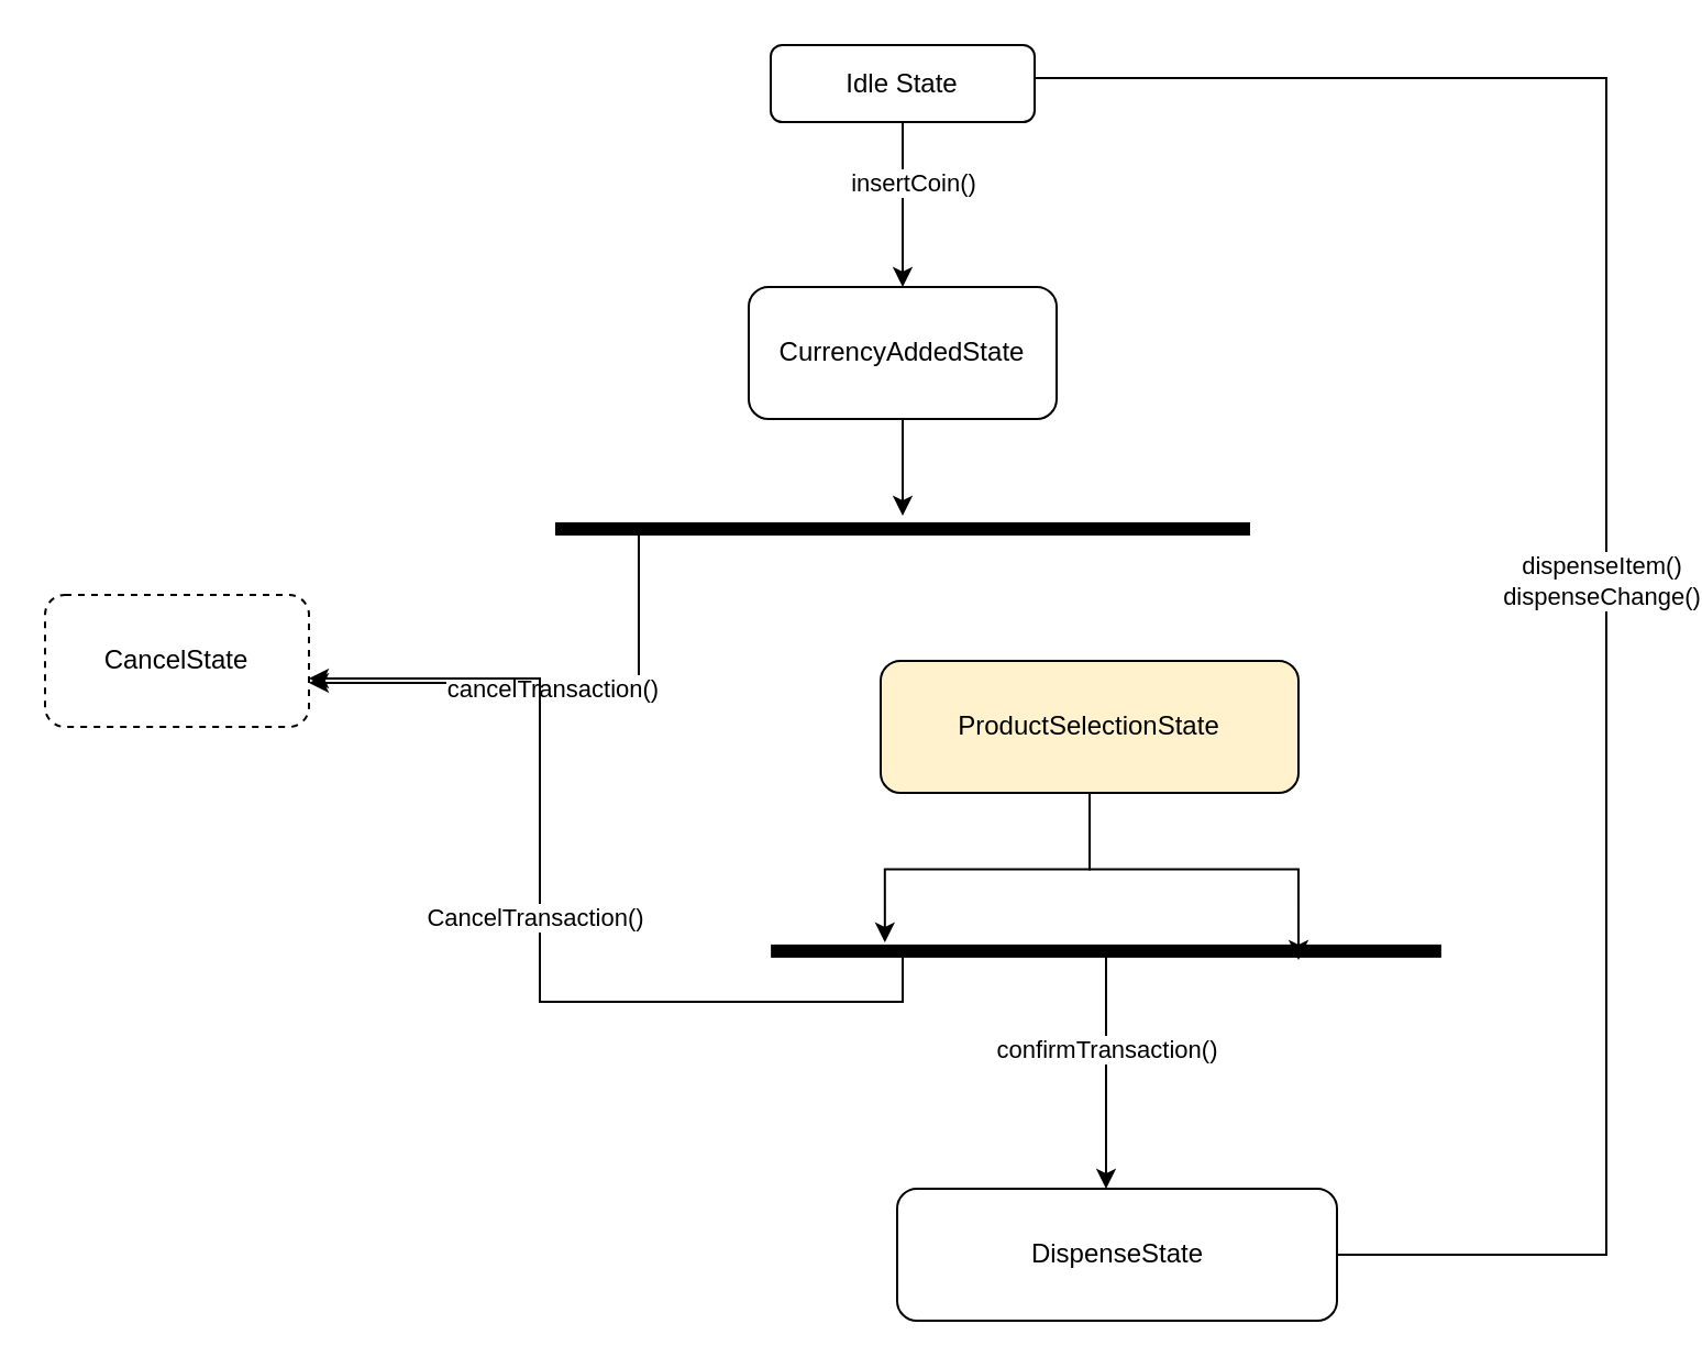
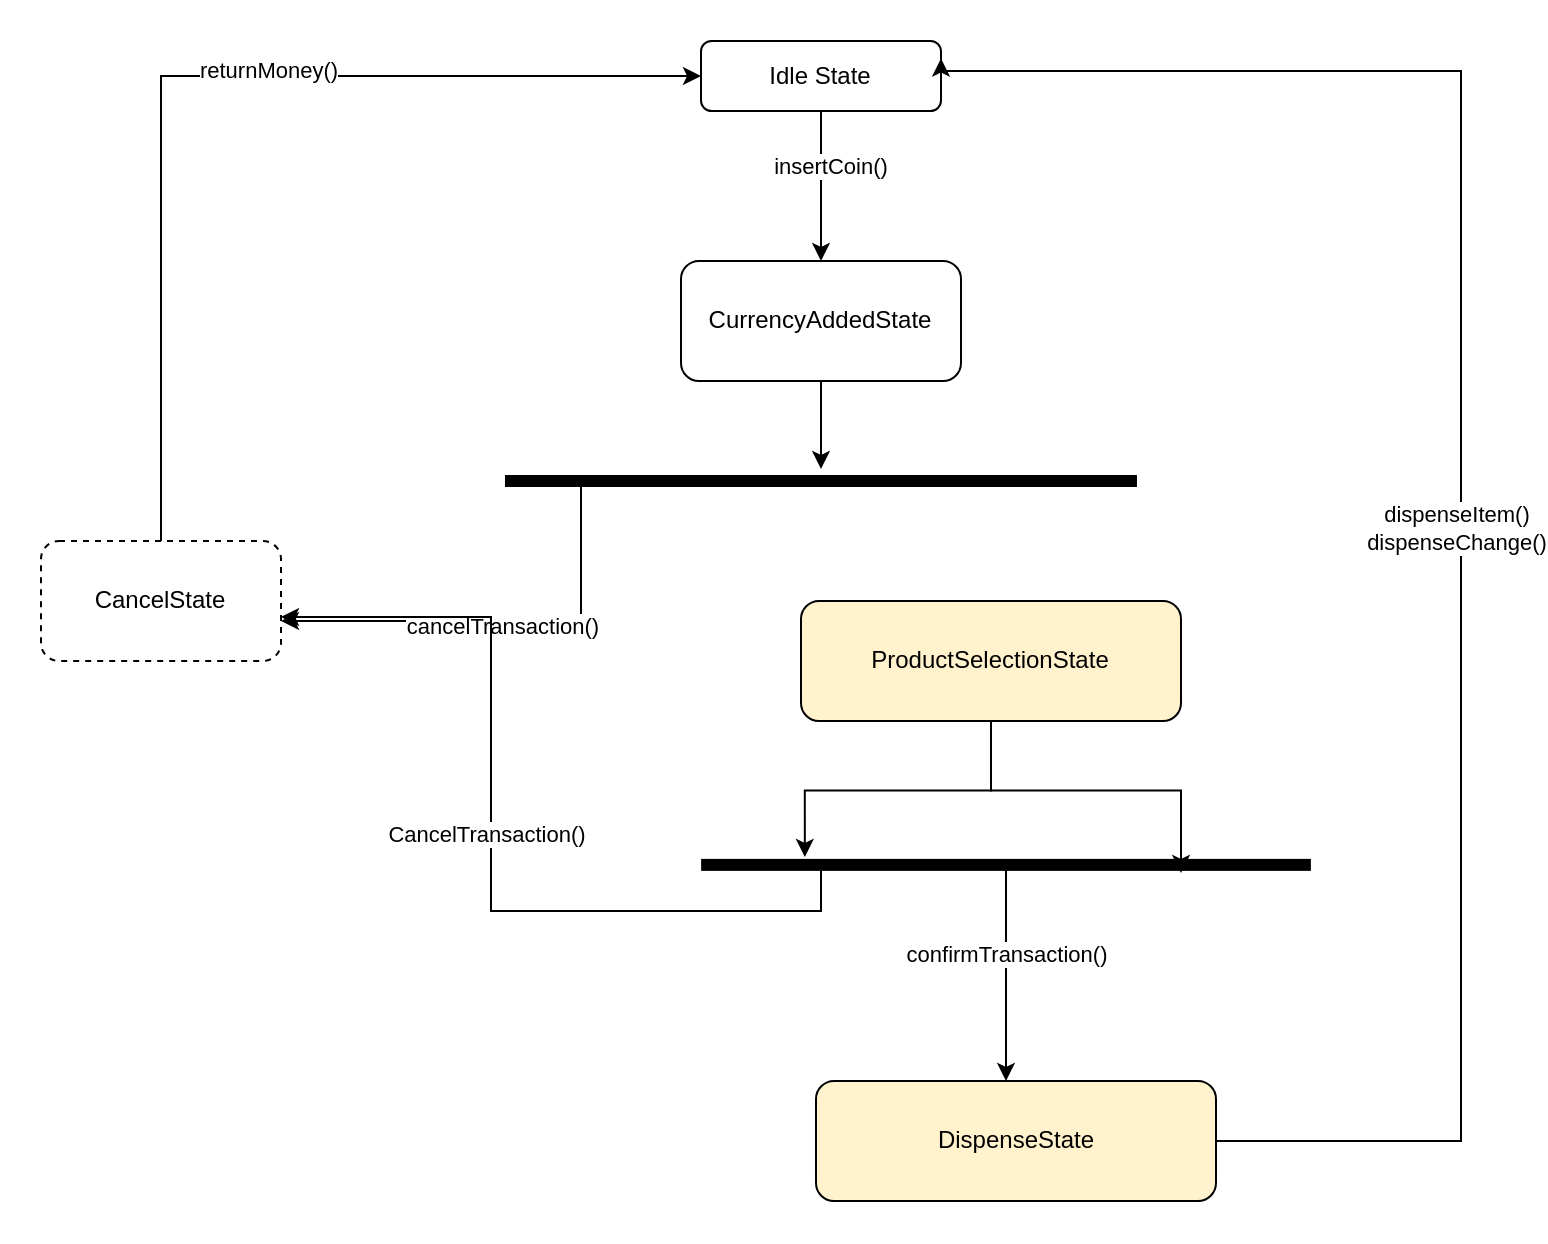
- <mxCell id="21" style="edgeStyle=orthogonalEdgeStyle;rounded=0;orthogonalLoop=1;jettySize=auto;html=1;entryX=1;entryY=0.25;entryDx=0;entryDy=0;endArrow=none;" edge="1" parent="1" source="23" target="4"><mxGeometry relative="1" as="geometry"><Array as="points"><mxPoint x="730" y="570" /><mxPoint x="730" y="35" /></Array></mxGeometry></mxCell>
+ <mxCell id="21" style="edgeStyle=orthogonalEdgeStyle;rounded=0;orthogonalLoop=1;jettySize=auto;html=1;entryX=1;entryY=0.25;entryDx=0;entryDy=0;" edge="1" parent="1" source="23" target="4"><mxGeometry relative="1" as="geometry"><Array as="points"><mxPoint x="730" y="570" /><mxPoint x="730" y="35" /></Array></mxGeometry></mxCell>
+ <mxCell id="10" style="edgeStyle=orthogonalEdgeStyle;rounded=0;orthogonalLoop=1;jettySize=auto;html=1;entryX=0;entryY=0.5;entryDx=0;entryDy=0;exitX=0.5;exitY=0;exitDx=0;exitDy=0;" edge="1" parent="1" source="12" target="4"><mxGeometry relative="1" as="geometry" /></mxCell>
+ <mxCell id="11" value="&lt;div&gt;returnMoney()&lt;/div&gt;" style="edgeLabel;html=1;align=center;verticalAlign=middle;resizable=0;points=[];" vertex="1" connectable="0" parent="10"><mxGeometry x="0.139" y="3" relative="1" as="geometry"><mxPoint as="offset" /></mxGeometry></mxCell>
- <mxCell id="23" value="&lt;div&gt;DispenseState&lt;/div&gt;" style="rounded=1;whiteSpace=wrap;html=1;" vertex="1" parent="1"><mxGeometry x="407.5" y="540" width="200" height="60" as="geometry" /></mxCell>
+ <mxCell id="23" value="&lt;div&gt;DispenseState&lt;/div&gt;" style="rounded=1;whiteSpace=wrap;html=1;fillColor=#fff2cc;" vertex="1" parent="1"><mxGeometry x="407.5" y="540" width="200" height="60" as="geometry" /></mxCell>
